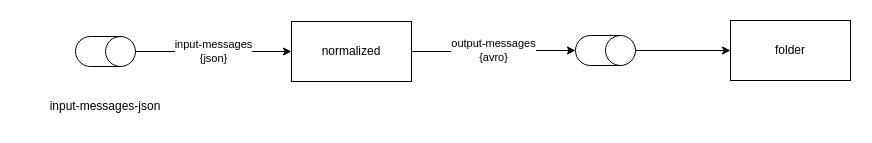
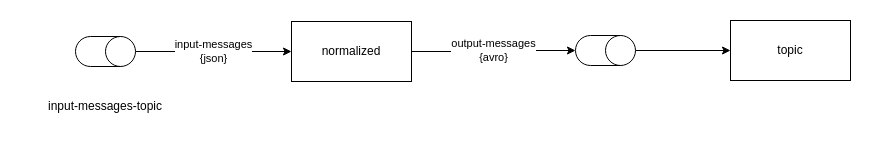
- <mxCell id="6" value="folder" style="rounded=0;whiteSpace=wrap;html=1;" parent="1" vertex="1"><mxGeometry x="730" y="20" width="120" height="60" as="geometry" /></mxCell>
+ <mxCell id="6" value="topic" style="rounded=0;whiteSpace=wrap;html=1;" parent="1" vertex="1"><mxGeometry x="730" y="20" width="120" height="60" as="geometry" /></mxCell>
- <mxCell id="9" value="input-messages-json" style="text;html=1;strokeColor=none;fillColor=none;align=center;verticalAlign=middle;whiteSpace=wrap;rounded=0;" parent="1" vertex="1"><mxGeometry x="20" y="91" width="170" height="30" as="geometry" /></mxCell>
+ <mxCell id="9" value="input-messages-topic" style="text;html=1;strokeColor=none;fillColor=none;align=center;verticalAlign=middle;whiteSpace=wrap;rounded=0;" parent="1" vertex="1"><mxGeometry x="20" y="91" width="170" height="30" as="geometry" /></mxCell>
